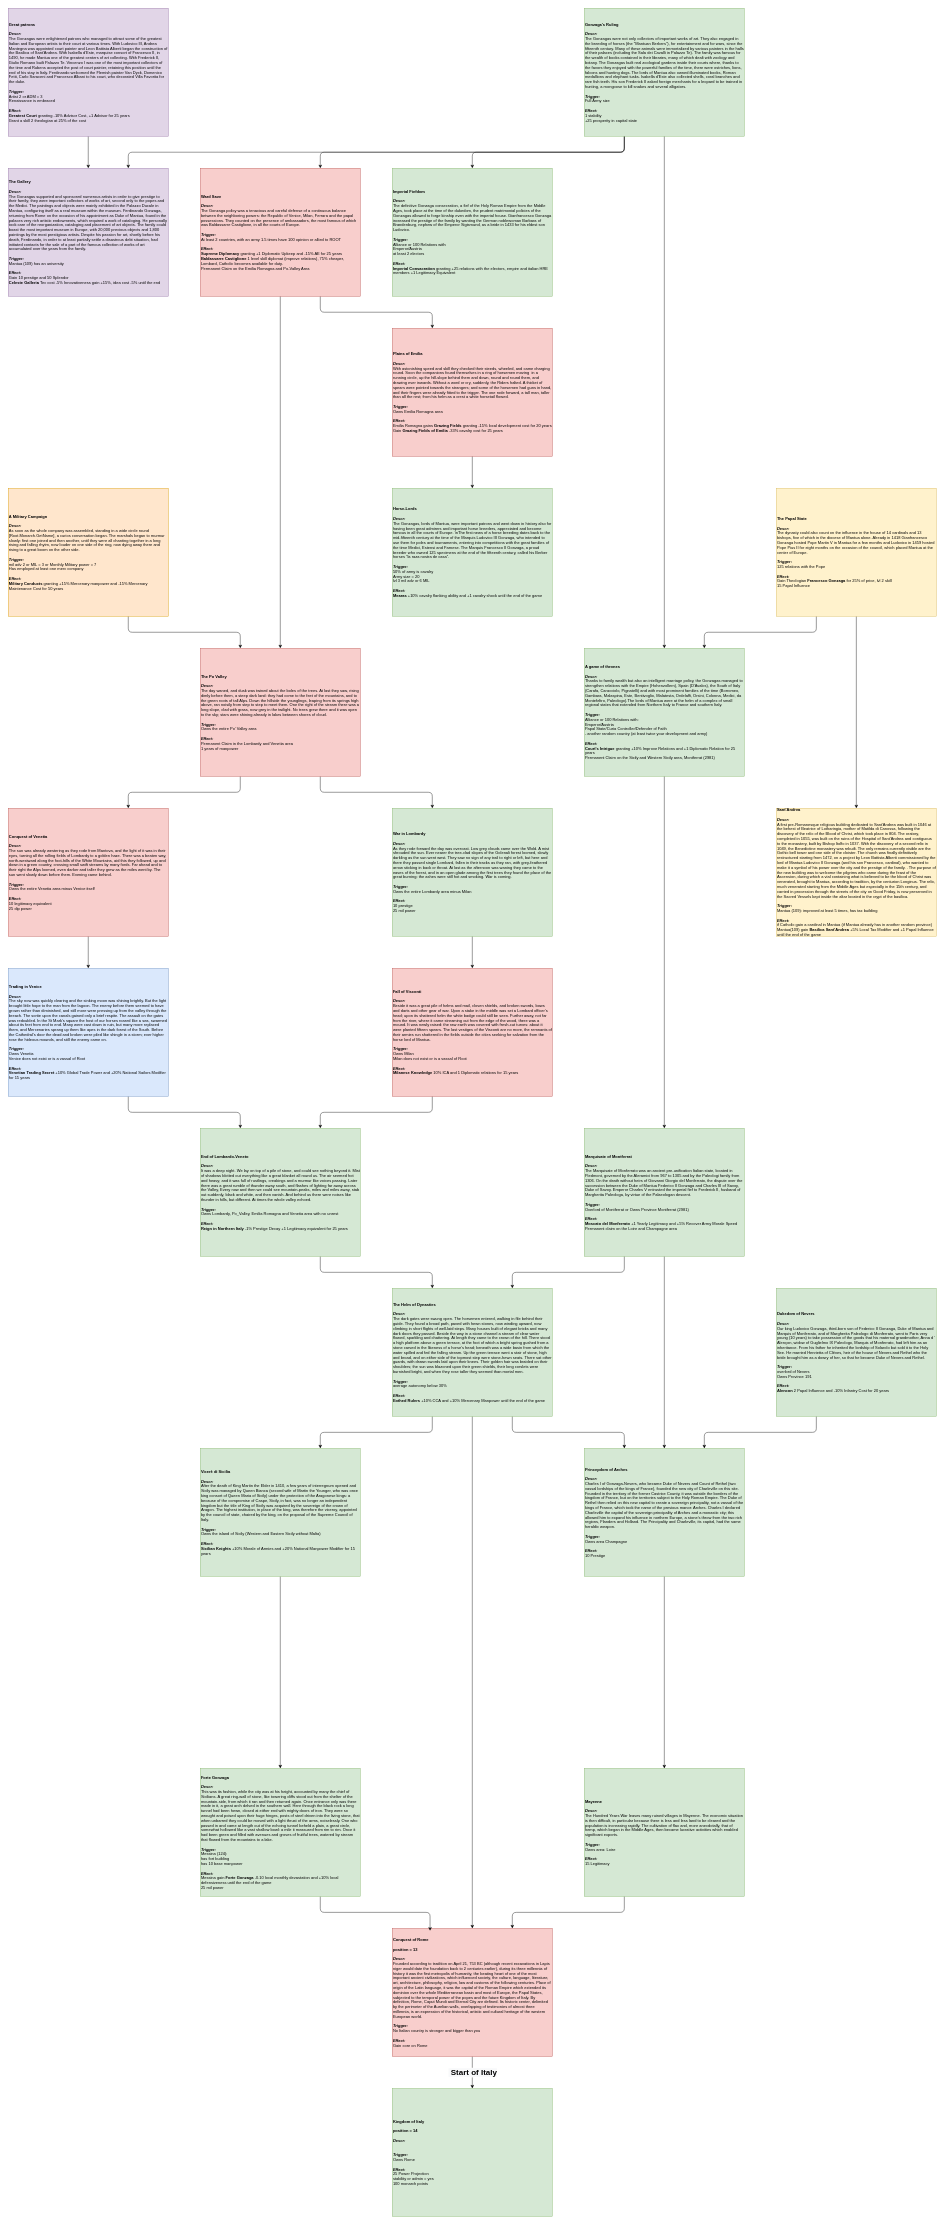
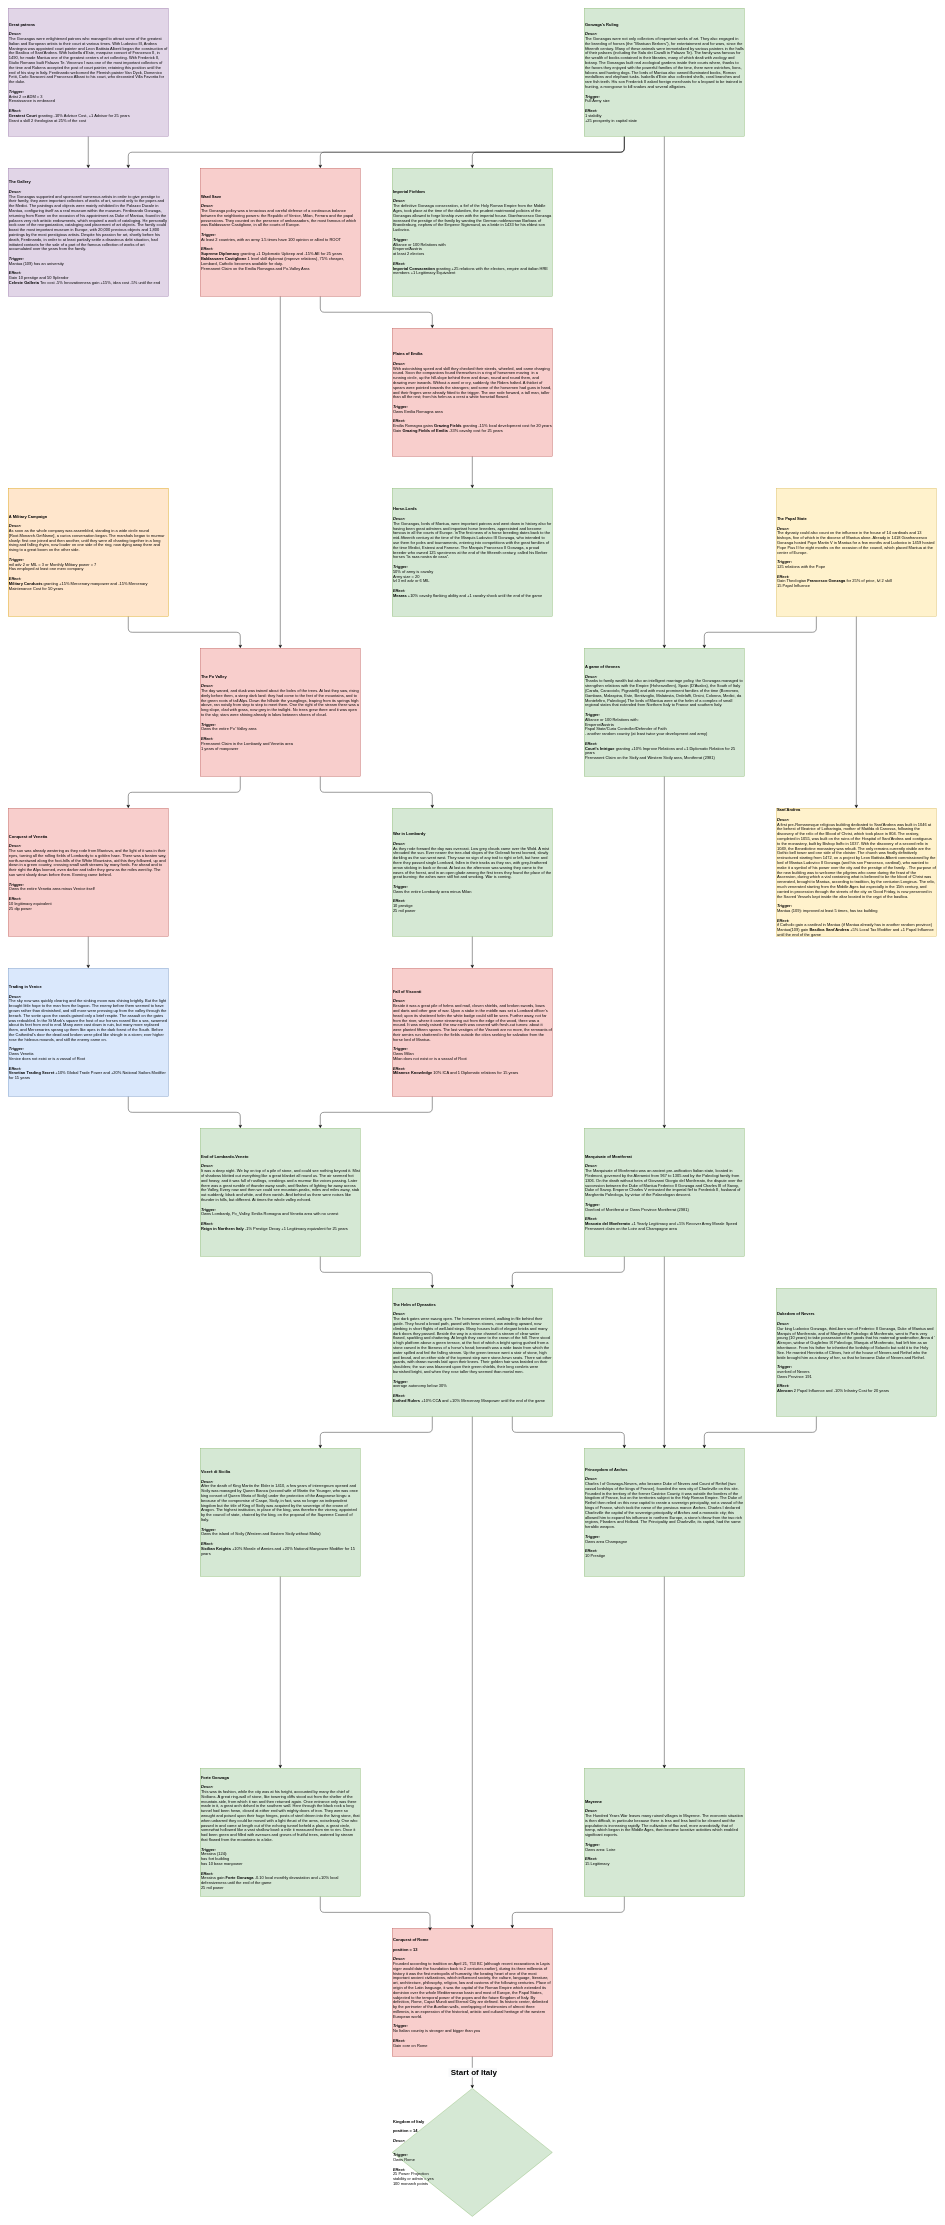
- <mxCell id="35" value="&lt;div style=&quot;font-size: 10px;&quot;&gt;&lt;div style=&quot;font-size: 10px;&quot;&gt;&lt;b style=&quot;font-size: 10px;&quot;&gt;Kingdom of Italy&lt;/b&gt;&lt;br style=&quot;font-size: 10px;&quot;&gt;&lt;/div&gt;&lt;div style=&quot;font-size: 10px;&quot;&gt;&lt;br style=&quot;font-size: 10px;&quot;&gt;&lt;/div&gt;&lt;div style=&quot;font-size: 10px;&quot;&gt;&lt;b style=&quot;font-size: 10px;&quot;&gt;position = 14&lt;/b&gt;&lt;/div&gt;&lt;div style=&quot;font-size: 10px;&quot;&gt;&lt;br style=&quot;font-size: 10px;&quot;&gt;&lt;/div&gt;&lt;div style=&quot;font-size: 10px;&quot;&gt;&lt;i style=&quot;font-size: 10px;&quot;&gt;&lt;b style=&quot;font-size: 10px;&quot;&gt;Descr:&lt;/b&gt;&lt;/i&gt;&lt;/div&gt;&lt;div style=&quot;font-size: 10px;&quot;&gt;&lt;div style=&quot;font-size: 10px;&quot;&gt;&lt;br style=&quot;font-size: 10px;&quot;&gt;&lt;/div&gt;&lt;/div&gt;&lt;div style=&quot;font-size: 10px;&quot;&gt;&lt;br style=&quot;font-size: 10px;&quot;&gt;&lt;/div&gt;&lt;div style=&quot;font-size: 10px;&quot;&gt;&lt;b style=&quot;font-size: 10px;&quot;&gt;&lt;i style=&quot;font-size: 10px;&quot;&gt;Trigger:&lt;/i&gt;&lt;/b&gt;&lt;/div&gt;&lt;span style=&quot;font-size: 10px;&quot;&gt;Owns Rome&lt;/span&gt;&lt;br style=&quot;font-size: 10px;&quot;&gt;&lt;div style=&quot;font-size: 10px;&quot;&gt;&lt;br style=&quot;font-size: 10px;&quot;&gt;&lt;/div&gt;&lt;div style=&quot;font-size: 10px;&quot;&gt;&lt;b style=&quot;font-size: 10px;&quot;&gt;&lt;i style=&quot;font-size: 10px;&quot;&gt;Effect:&lt;/i&gt;&lt;/b&gt;&lt;/div&gt;&lt;div style=&quot;font-size: 10px;&quot;&gt;25 Power Projection&lt;br style=&quot;font-size: 10px;&quot;&gt;&lt;/div&gt;&lt;div style=&quot;font-size: 10px;&quot;&gt;stability or admin = yes&amp;nbsp;&lt;/div&gt;&lt;div style=&quot;font-size: 10px;&quot;&gt;100 monarch points&lt;/div&gt;&lt;/div&gt;" style="whiteSpace=wrap;html=1;fillColor=#d5e8d4;strokeColor=#82b366;fontSize=10;align=left;fontColor=#000000;verticalAlign=middle;" parent="1" vertex="1"><mxGeometry x="980" y="5220" width="400" height="320" as="geometry" /></mxCell>
+ <mxCell id="35" value="&lt;div style=&quot;font-size: 10px;&quot;&gt;&lt;div style=&quot;font-size: 10px;&quot;&gt;&lt;b style=&quot;font-size: 10px;&quot;&gt;Kingdom of Italy&lt;/b&gt;&lt;br style=&quot;font-size: 10px;&quot;&gt;&lt;/div&gt;&lt;div style=&quot;font-size: 10px;&quot;&gt;&lt;br style=&quot;font-size: 10px;&quot;&gt;&lt;/div&gt;&lt;div style=&quot;font-size: 10px;&quot;&gt;&lt;b style=&quot;font-size: 10px;&quot;&gt;position = 14&lt;/b&gt;&lt;/div&gt;&lt;div style=&quot;font-size: 10px;&quot;&gt;&lt;br style=&quot;font-size: 10px;&quot;&gt;&lt;/div&gt;&lt;div style=&quot;font-size: 10px;&quot;&gt;&lt;i style=&quot;font-size: 10px;&quot;&gt;&lt;b style=&quot;font-size: 10px;&quot;&gt;Descr:&lt;/b&gt;&lt;/i&gt;&lt;/div&gt;&lt;div style=&quot;font-size: 10px;&quot;&gt;&lt;div style=&quot;font-size: 10px;&quot;&gt;&lt;br style=&quot;font-size: 10px;&quot;&gt;&lt;/div&gt;&lt;/div&gt;&lt;div style=&quot;font-size: 10px;&quot;&gt;&lt;br style=&quot;font-size: 10px;&quot;&gt;&lt;/div&gt;&lt;div style=&quot;font-size: 10px;&quot;&gt;&lt;b style=&quot;font-size: 10px;&quot;&gt;&lt;i style=&quot;font-size: 10px;&quot;&gt;Trigger:&lt;/i&gt;&lt;/b&gt;&lt;/div&gt;&lt;span style=&quot;font-size: 10px;&quot;&gt;Owns Rome&lt;/span&gt;&lt;br style=&quot;font-size: 10px;&quot;&gt;&lt;div style=&quot;font-size: 10px;&quot;&gt;&lt;br style=&quot;font-size: 10px;&quot;&gt;&lt;/div&gt;&lt;div style=&quot;font-size: 10px;&quot;&gt;&lt;b style=&quot;font-size: 10px;&quot;&gt;&lt;i style=&quot;font-size: 10px;&quot;&gt;Effect:&lt;/i&gt;&lt;/b&gt;&lt;/div&gt;&lt;div style=&quot;font-size: 10px;&quot;&gt;25 Power Projection&lt;br style=&quot;font-size: 10px;&quot;&gt;&lt;/div&gt;&lt;div style=&quot;font-size: 10px;&quot;&gt;stability or admin = yes&amp;nbsp;&lt;/div&gt;&lt;div style=&quot;font-size: 10px;&quot;&gt;100 monarch points&lt;/div&gt;&lt;/div&gt;" style="rhombus;whiteSpace=wrap;html=1;fillColor=#d5e8d4;strokeColor=#82b366;fontSize=10;align=left;fontColor=#000000;verticalAlign=middle;" parent="1" vertex="1"><mxGeometry x="980" y="5220" width="400" height="320" as="geometry" /></mxCell>
